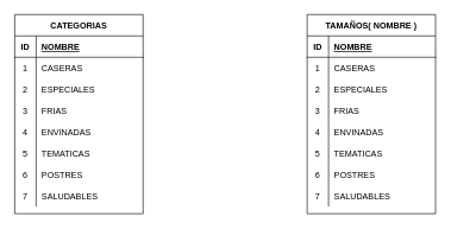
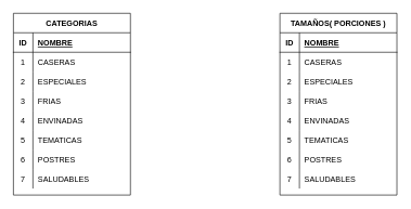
- <mxCell id="27" value="TAMAÑOS( NOMBRE )" style="shape=table;startSize=30;container=1;collapsible=1;childLayout=tableLayout;fixedRows=1;rowLines=0;fontStyle=1;align=center;resizeLast=1;" parent="1" vertex="1"><mxGeometry x="430" y="20" width="180" height="280" as="geometry" /></mxCell>
+ <mxCell id="27" value="TAMAÑOS( PORCIONES )" style="shape=table;startSize=30;container=1;collapsible=1;childLayout=tableLayout;fixedRows=1;rowLines=0;fontStyle=1;align=center;resizeLast=1;" parent="1" vertex="1"><mxGeometry x="430" y="20" width="180" height="280" as="geometry" /></mxCell>
